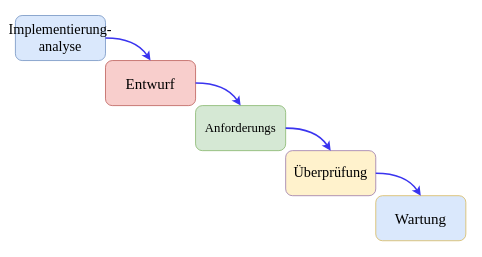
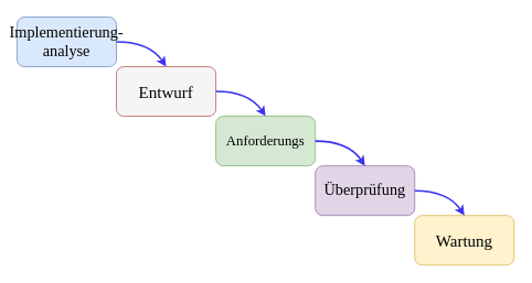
- <mxCell id="3" value="&lt;font face=&quot;Times New Roman&quot; style=&quot;font-size: 20px;&quot;&gt;Entwurf&lt;/font&gt;" style="rounded=1;whiteSpace=wrap;html=1;fillColor=#f8cecc;perimeterSpacing=0;strokeColor=#b85450;" parent="1" vertex="1"><mxGeometry x="140" y="80" width="120" height="60" as="geometry" /></mxCell>
+ <mxCell id="3" value="&lt;font face=&quot;Times New Roman&quot; style=&quot;font-size: 20px;&quot;&gt;Entwurf&lt;/font&gt;" style="rounded=1;whiteSpace=wrap;html=1;fillColor=#f5f5f5;perimeterSpacing=0;strokeColor=#b85450;" parent="1" vertex="1"><mxGeometry x="140" y="80" width="120" height="60" as="geometry" /></mxCell>
- <mxCell id="5" value="&lt;font face=&quot;Times New Roman&quot; style=&quot;font-size: 19px;&quot;&gt;Überprüfung&lt;/font&gt;" style="rounded=1;whiteSpace=wrap;html=1;fillColor=#fff2cc;perimeterSpacing=0;strokeColor=#9673a6;" parent="1" vertex="1"><mxGeometry x="380" y="200" width="120" height="60" as="geometry" /></mxCell>
+ <mxCell id="5" value="&lt;font face=&quot;Times New Roman&quot; style=&quot;font-size: 19px;&quot;&gt;Überprüfung&lt;/font&gt;" style="rounded=1;whiteSpace=wrap;html=1;fillColor=#e1d5e7;perimeterSpacing=0;strokeColor=#9673a6;" parent="1" vertex="1"><mxGeometry x="380" y="200" width="120" height="60" as="geometry" /></mxCell>
- <mxCell id="6" value="&lt;font face=&quot;Times New Roman&quot; style=&quot;font-size: 20px;&quot;&gt;Wartung&lt;/font&gt;" style="rounded=1;whiteSpace=wrap;html=1;fillColor=#dae8fc;perimeterSpacing=0;strokeColor=#d6b656;" parent="1" vertex="1"><mxGeometry x="500" y="260" width="120" height="60" as="geometry" /></mxCell>
+ <mxCell id="6" value="&lt;font face=&quot;Times New Roman&quot; style=&quot;font-size: 20px;&quot;&gt;Wartung&lt;/font&gt;" style="rounded=1;whiteSpace=wrap;html=1;fillColor=#fff2cc;perimeterSpacing=0;strokeColor=#d6b656;" parent="1" vertex="1"><mxGeometry x="500" y="260" width="120" height="60" as="geometry" /></mxCell>
